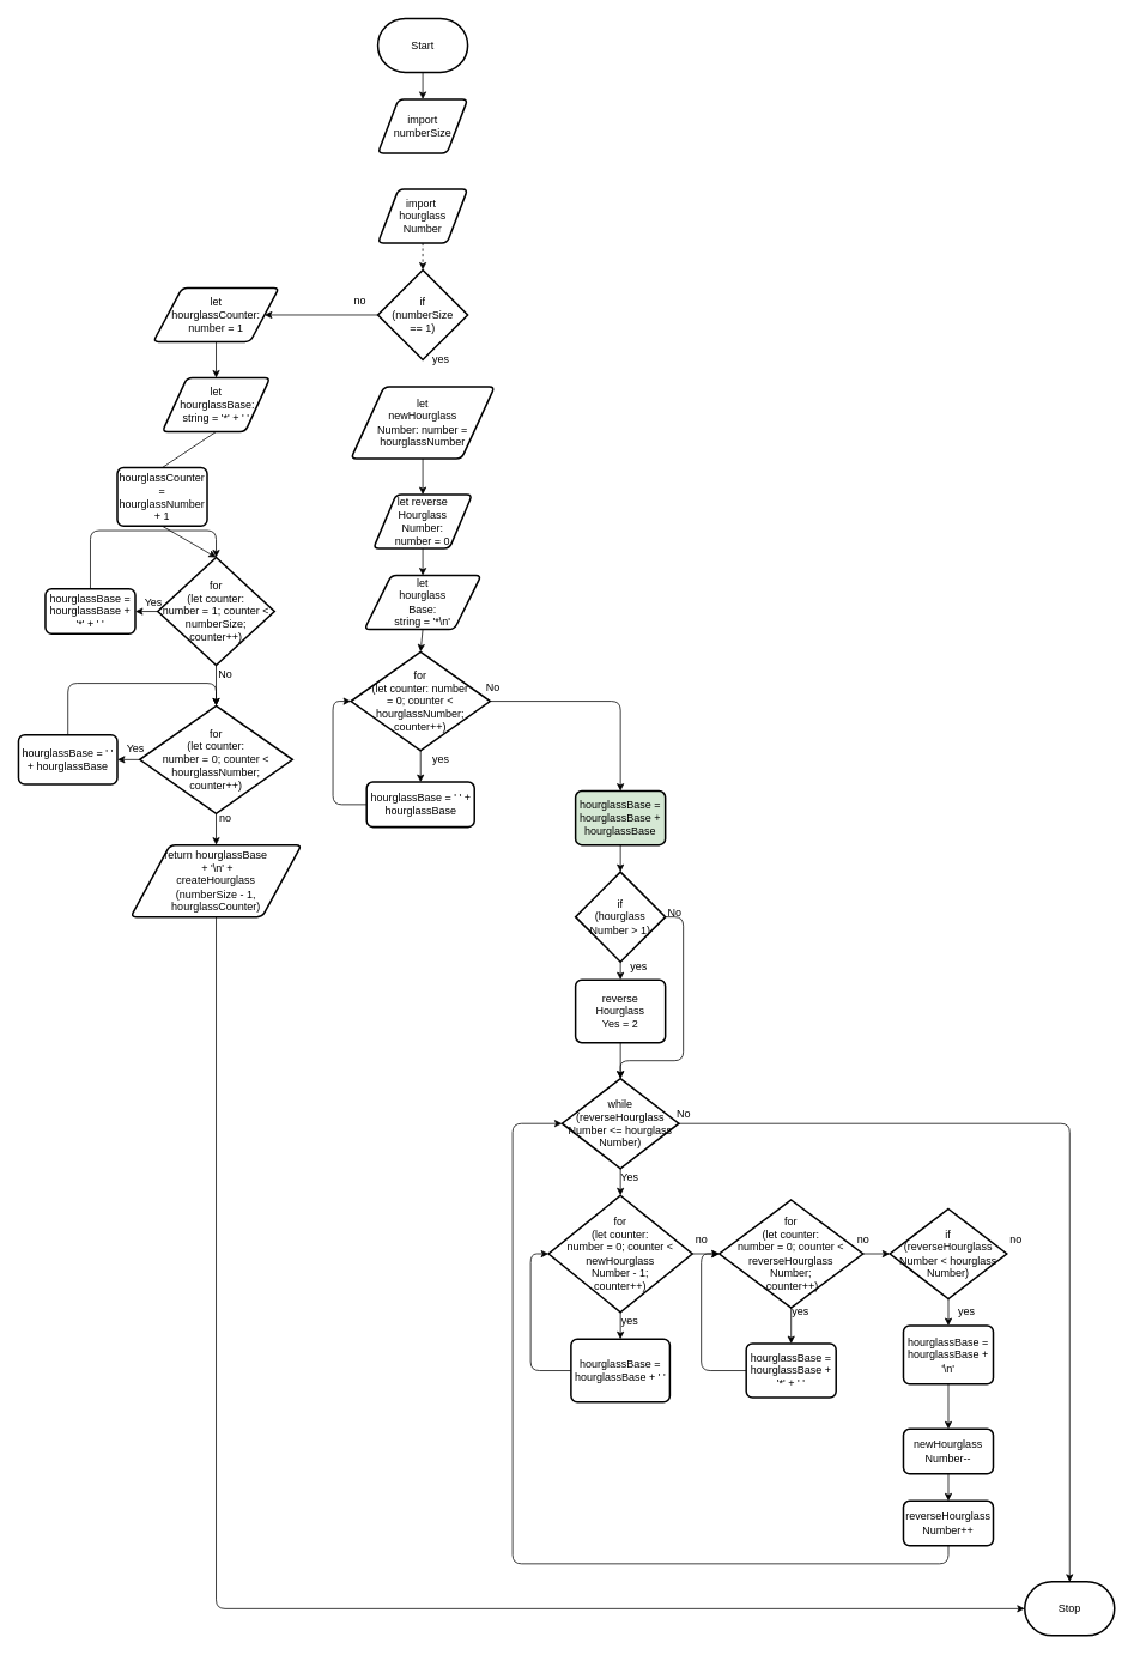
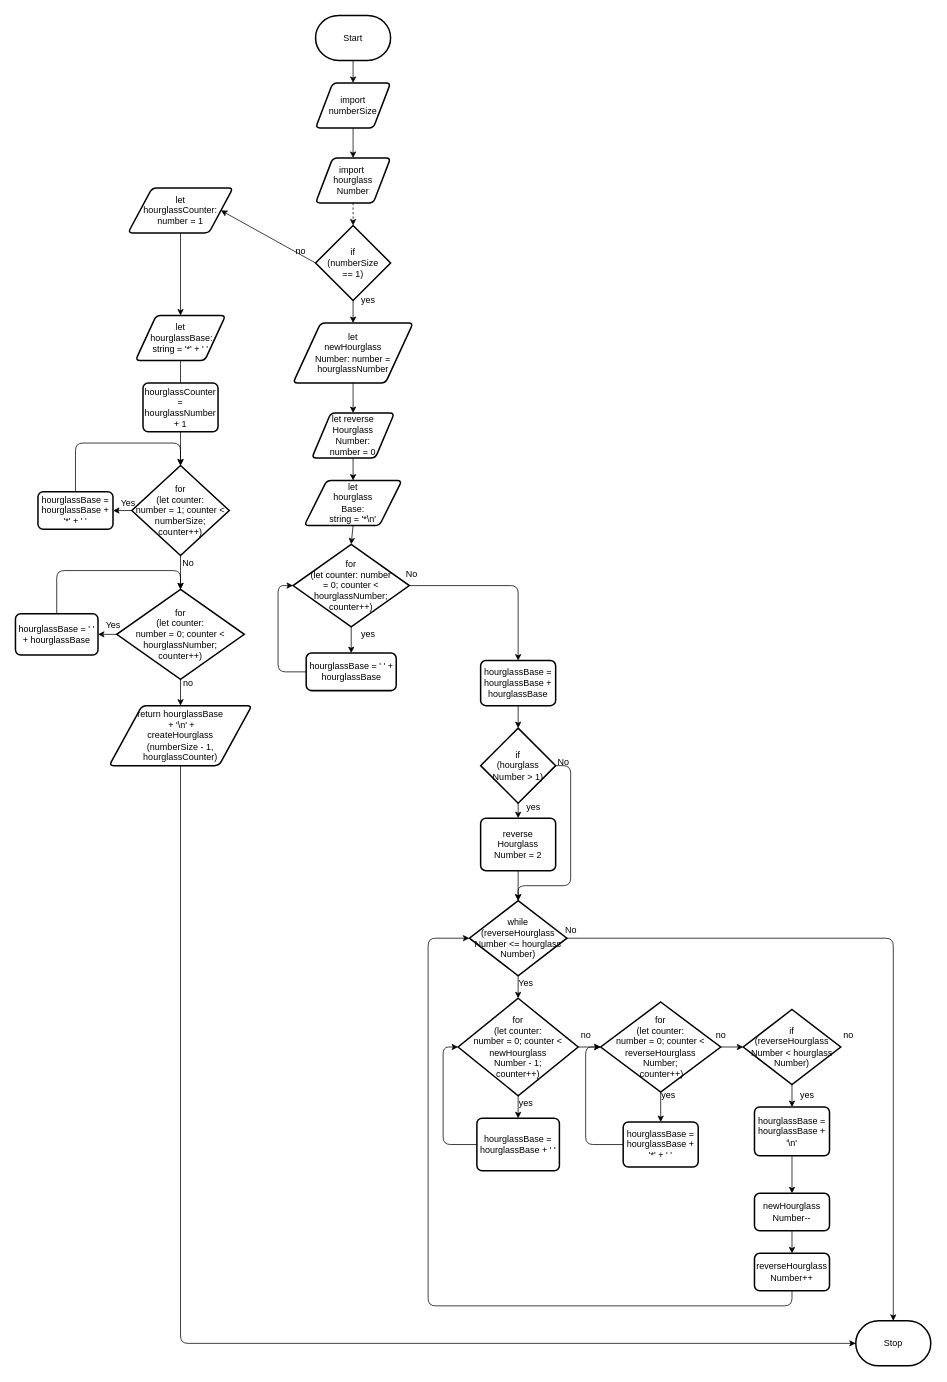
+ <mxCell id="4" style="edgeStyle=none;html=1;exitX=0.5;exitY=1;exitDx=0;exitDy=0;entryX=0.5;entryY=0;entryDx=0;entryDy=0;" edge="1" parent="1" source="5" target="7"><mxGeometry relative="1" as="geometry" /></mxCell>
- <mxCell id="55" value="let &lt;br&gt;hourglassCounter: &lt;br&gt;number = 1" style="shape=parallelogram;html=1;strokeWidth=2;perimeter=parallelogramPerimeter;whiteSpace=wrap;rounded=1;arcSize=12;size=0.23;fontFamily=Helvetica;fontSize=12;fontColor=default;align=center;strokeColor=default;fillColor=default;" vertex="1" parent="1"><mxGeometry x="170" y="320" width="140" height="60" as="geometry" /></mxCell>
+ <mxCell id="55" value="let &lt;br&gt;hourglassCounter: &lt;br&gt;number = 1" style="shape=parallelogram;html=1;strokeWidth=2;perimeter=parallelogramPerimeter;whiteSpace=wrap;rounded=1;arcSize=12;size=0.23;fontFamily=Helvetica;fontSize=12;fontColor=default;align=center;strokeColor=default;fillColor=default;" vertex="1" parent="1"><mxGeometry x="170" y="250" width="140" height="60" as="geometry" /></mxCell>
+ <mxCell id="8" style="edgeStyle=none;html=1;exitX=0.5;exitY=1;exitDx=0;exitDy=0;exitPerimeter=0;entryX=0.5;entryY=0;entryDx=0;entryDy=0;" edge="1" parent="1" source="10" target="12"><mxGeometry relative="1" as="geometry" /></mxCell>
- <mxCell id="59" value="hourglassCounter = hourglassNumber + 1" style="rounded=1;whiteSpace=wrap;html=1;absoluteArcSize=1;arcSize=14;strokeWidth=2;" vertex="1" parent="1"><mxGeometry x="130" y="520" width="100" height="65" as="geometry" /></mxCell>
+ <mxCell id="59" value="hourglassCounter = hourglassNumber + 1" style="rounded=1;whiteSpace=wrap;html=1;absoluteArcSize=1;arcSize=14;strokeWidth=2;" vertex="1" parent="1"><mxGeometry x="190" y="510" width="100" height="65" as="geometry" /></mxCell>
- <mxCell id="23" value="hourglassBase = hourglassBase + hourglassBase" style="rounded=1;whiteSpace=wrap;html=1;absoluteArcSize=1;arcSize=14;strokeWidth=2;fillColor=#d5e8d4;" vertex="1" parent="1"><mxGeometry x="640" y="880" width="100" height="60" as="geometry" /></mxCell>
+ <mxCell id="23" value="hourglassBase = hourglassBase + hourglassBase" style="rounded=1;whiteSpace=wrap;html=1;absoluteArcSize=1;arcSize=14;strokeWidth=2;" vertex="1" parent="1"><mxGeometry x="640" y="880" width="100" height="60" as="geometry" /></mxCell>
- <mxCell id="31" value="reverse&lt;br&gt;Hourglass&lt;br&gt;Yes = 2" style="rounded=1;whiteSpace=wrap;html=1;absoluteArcSize=1;arcSize=14;strokeWidth=2;" vertex="1" parent="1"><mxGeometry x="640" y="1090" width="100" height="70" as="geometry" /></mxCell>
+ <mxCell id="31" value="reverse&lt;br&gt;Hourglass&lt;br&gt;Number = 2" style="rounded=1;whiteSpace=wrap;html=1;absoluteArcSize=1;arcSize=14;strokeWidth=2;" vertex="1" parent="1"><mxGeometry x="640" y="1090" width="100" height="70" as="geometry" /></mxCell>
